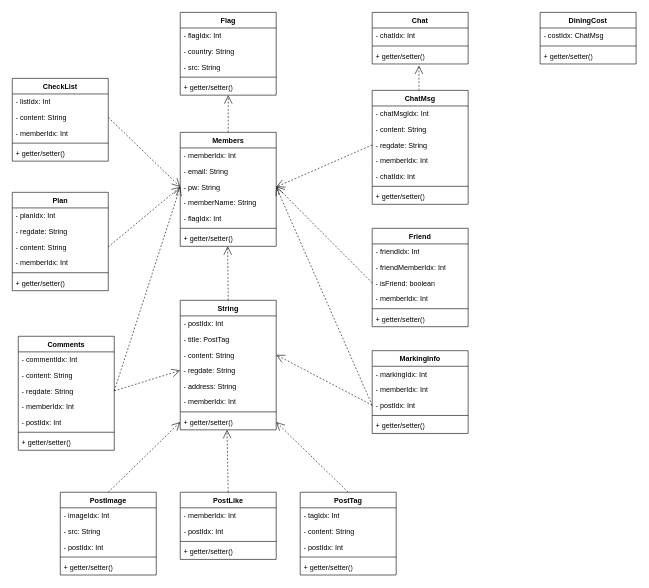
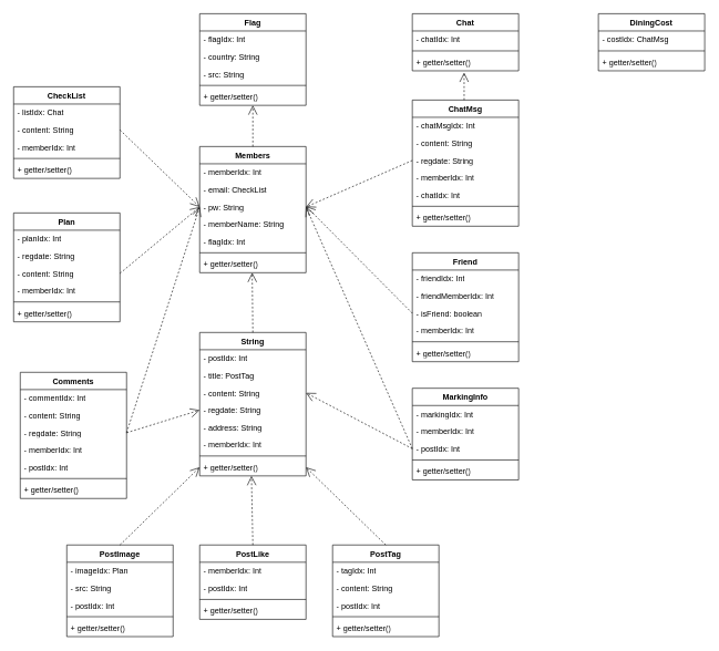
- <mxCell id="57" value="- listIdx: Int" style="text;strokeColor=none;fillColor=none;align=left;verticalAlign=top;spacingLeft=4;spacingRight=4;overflow=hidden;rotatable=0;points=[[0,0.5],[1,0.5]];portConstraint=eastwest;whiteSpace=wrap;html=1;" vertex="1" parent="56"><mxGeometry y="26" width="160" height="26" as="geometry" /></mxCell>
+ <mxCell id="57" value="- listIdx: Chat" style="text;strokeColor=none;fillColor=none;align=left;verticalAlign=top;spacingLeft=4;spacingRight=4;overflow=hidden;rotatable=0;points=[[0,0.5],[1,0.5]];portConstraint=eastwest;whiteSpace=wrap;html=1;" vertex="1" parent="56"><mxGeometry y="26" width="160" height="26" as="geometry" /></mxCell>
- <mxCell id="4" value="- email: String" style="text;strokeColor=none;fillColor=none;align=left;verticalAlign=top;spacingLeft=4;spacingRight=4;overflow=hidden;rotatable=0;points=[[0,0.5],[1,0.5]];portConstraint=eastwest;whiteSpace=wrap;html=1;" vertex="1" parent="2"><mxGeometry y="52" width="160" height="26" as="geometry" /></mxCell>
+ <mxCell id="4" value="- email: CheckList" style="text;strokeColor=none;fillColor=none;align=left;verticalAlign=top;spacingLeft=4;spacingRight=4;overflow=hidden;rotatable=0;points=[[0,0.5],[1,0.5]];portConstraint=eastwest;whiteSpace=wrap;html=1;" vertex="1" parent="2"><mxGeometry y="52" width="160" height="26" as="geometry" /></mxCell>
- <mxCell id="26" value="- imageIdx: Int" style="text;strokeColor=none;fillColor=none;align=left;verticalAlign=top;spacingLeft=4;spacingRight=4;overflow=hidden;rotatable=0;points=[[0,0.5],[1,0.5]];portConstraint=eastwest;whiteSpace=wrap;html=1;" vertex="1" parent="25"><mxGeometry y="26" width="160" height="26" as="geometry" /></mxCell>
+ <mxCell id="26" value="- imageIdx: Plan" style="text;strokeColor=none;fillColor=none;align=left;verticalAlign=top;spacingLeft=4;spacingRight=4;overflow=hidden;rotatable=0;points=[[0,0.5],[1,0.5]];portConstraint=eastwest;whiteSpace=wrap;html=1;" vertex="1" parent="25"><mxGeometry y="26" width="160" height="26" as="geometry" /></mxCell>
